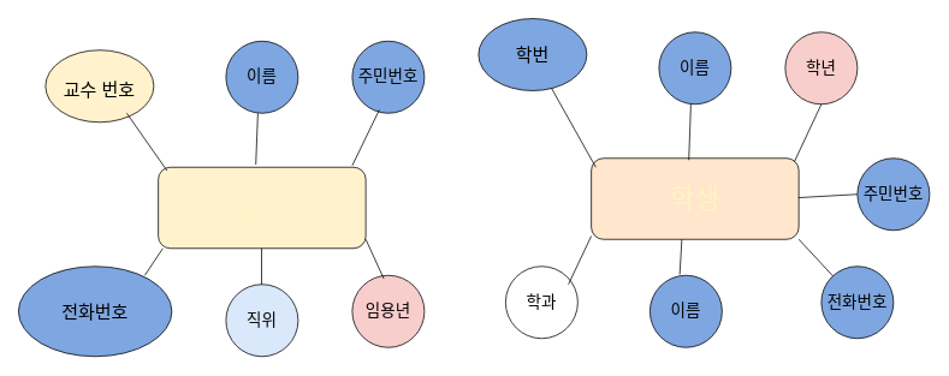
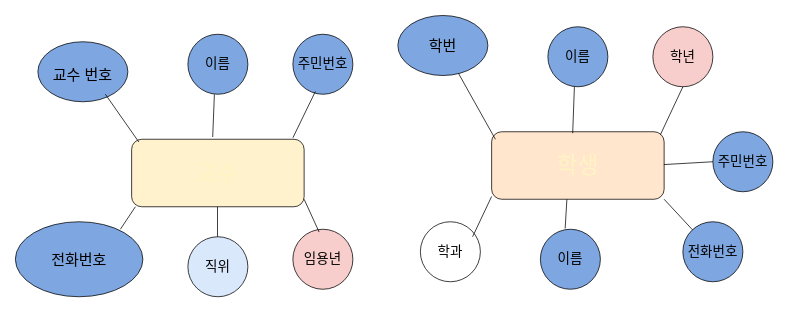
- <mxCell id="2" value="&lt;font style=&quot;font-size: 20px ; line-height: 10%&quot;&gt;&amp;nbsp;&lt;br&gt;&lt;font style=&quot;vertical-align: inherit ; font-size: 20px&quot;&gt;&lt;font style=&quot;vertical-align: inherit ; font-size: 20px&quot;&gt;&lt;font style=&quot;vertical-align: inherit ; font-size: 20px&quot;&gt;&lt;font style=&quot;vertical-align: inherit ; font-size: 20px&quot;&gt;교수 번호&lt;/font&gt;&lt;/font&gt;&lt;/font&gt;&lt;/font&gt;&lt;/font&gt;" style="ellipse;whiteSpace=wrap;html=1;fillColor=#fff2cc;" parent="1" vertex="1"><mxGeometry x="50" y="55" width="120" height="80" as="geometry" /></mxCell>
+ <mxCell id="2" value="&lt;font style=&quot;font-size: 20px ; line-height: 10%&quot;&gt;&amp;nbsp;&lt;br&gt;&lt;font style=&quot;vertical-align: inherit ; font-size: 20px&quot;&gt;&lt;font style=&quot;vertical-align: inherit ; font-size: 20px&quot;&gt;&lt;font style=&quot;vertical-align: inherit ; font-size: 20px&quot;&gt;&lt;font style=&quot;vertical-align: inherit ; font-size: 20px&quot;&gt;교수 번호&lt;/font&gt;&lt;/font&gt;&lt;/font&gt;&lt;/font&gt;&lt;/font&gt;" style="ellipse;whiteSpace=wrap;html=1;fillColor=#7EA6E0;" parent="1" vertex="1"><mxGeometry x="50" y="55" width="120" height="80" as="geometry" /></mxCell>
